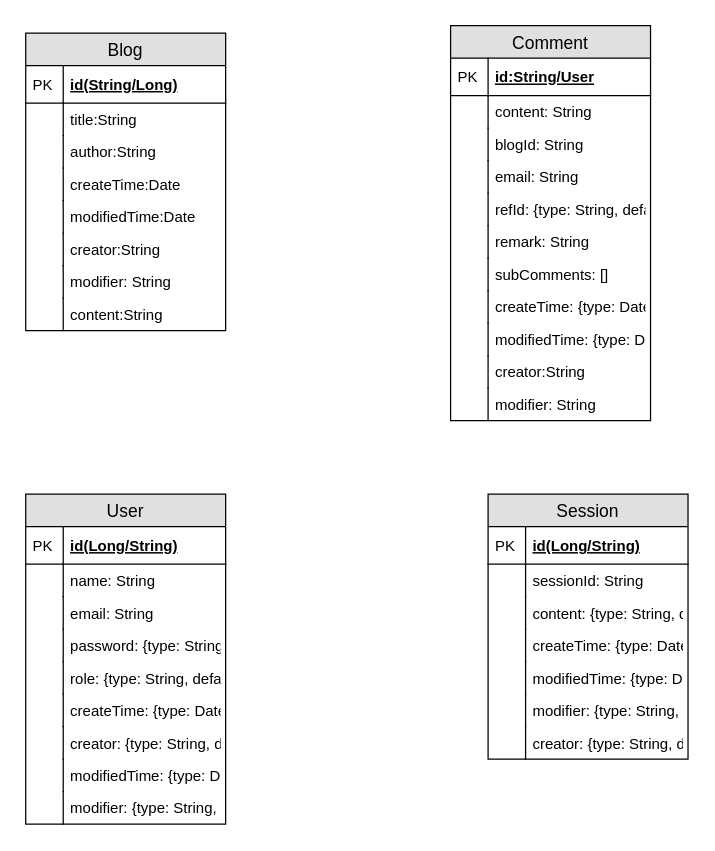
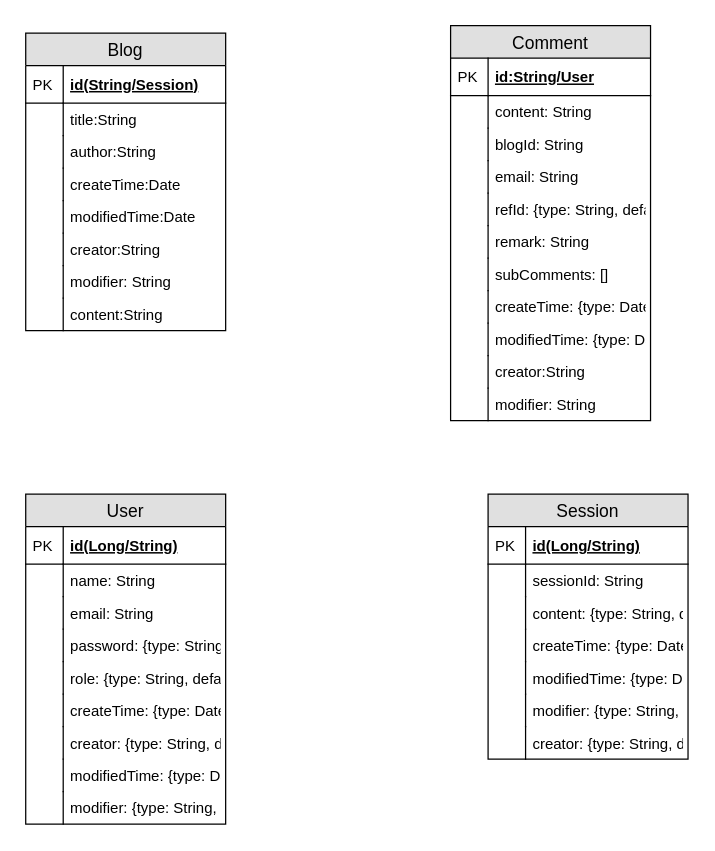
- <mxCell id="3" value="id(String/Long)" style="shape=partialRectangle;top=0;left=0;right=0;bottom=1;align=left;verticalAlign=middle;fillColor=none;spacingLeft=34;spacingRight=4;overflow=hidden;rotatable=0;points=[[0,0.5],[1,0.5]];portConstraint=eastwest;dropTarget=0;fontStyle=5;fontSize=12;" vertex="1" parent="2"><mxGeometry y="26" width="160" height="30" as="geometry" /></mxCell>
+ <mxCell id="3" value="id(String/Session)" style="shape=partialRectangle;top=0;left=0;right=0;bottom=1;align=left;verticalAlign=middle;fillColor=none;spacingLeft=34;spacingRight=4;overflow=hidden;rotatable=0;points=[[0,0.5],[1,0.5]];portConstraint=eastwest;dropTarget=0;fontStyle=5;fontSize=12;" vertex="1" parent="2"><mxGeometry y="26" width="160" height="30" as="geometry" /></mxCell>
